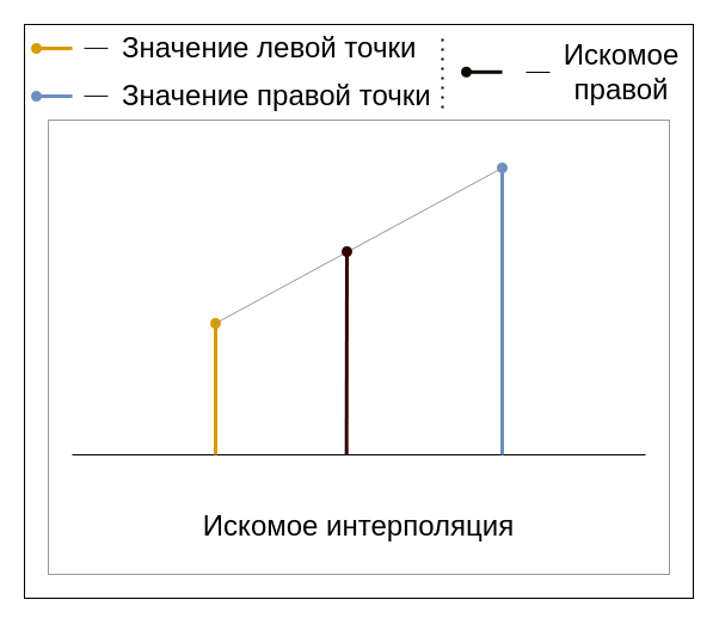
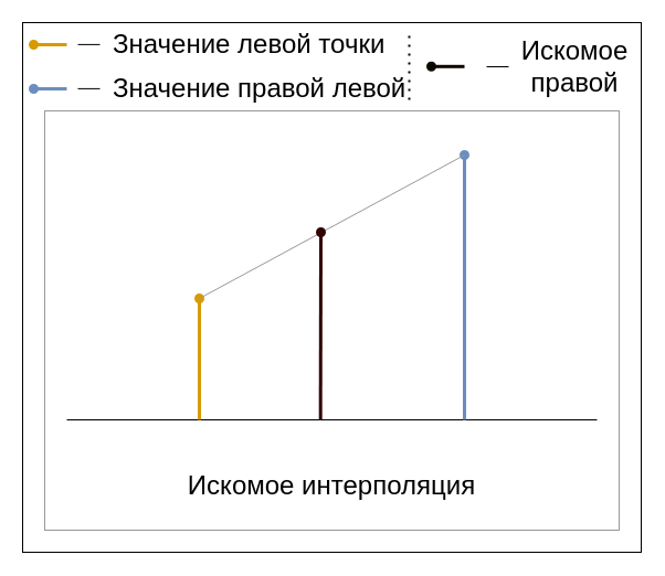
- <mxCell id="9" value="Значение правой точки" style="text;html=1;strokeColor=none;fillColor=none;align=left;verticalAlign=middle;whiteSpace=wrap;rounded=0;labelBackgroundColor=none;fontSize=24;" parent="1" vertex="1"><mxGeometry x="100" y="70" width="380" height="20" as="geometry" /></mxCell>
+ <mxCell id="9" value="Значение правой левой" style="text;html=1;strokeColor=none;fillColor=none;align=left;verticalAlign=middle;whiteSpace=wrap;rounded=0;labelBackgroundColor=none;fontSize=24;" parent="1" vertex="1"><mxGeometry x="100" y="70" width="380" height="20" as="geometry" /></mxCell>
